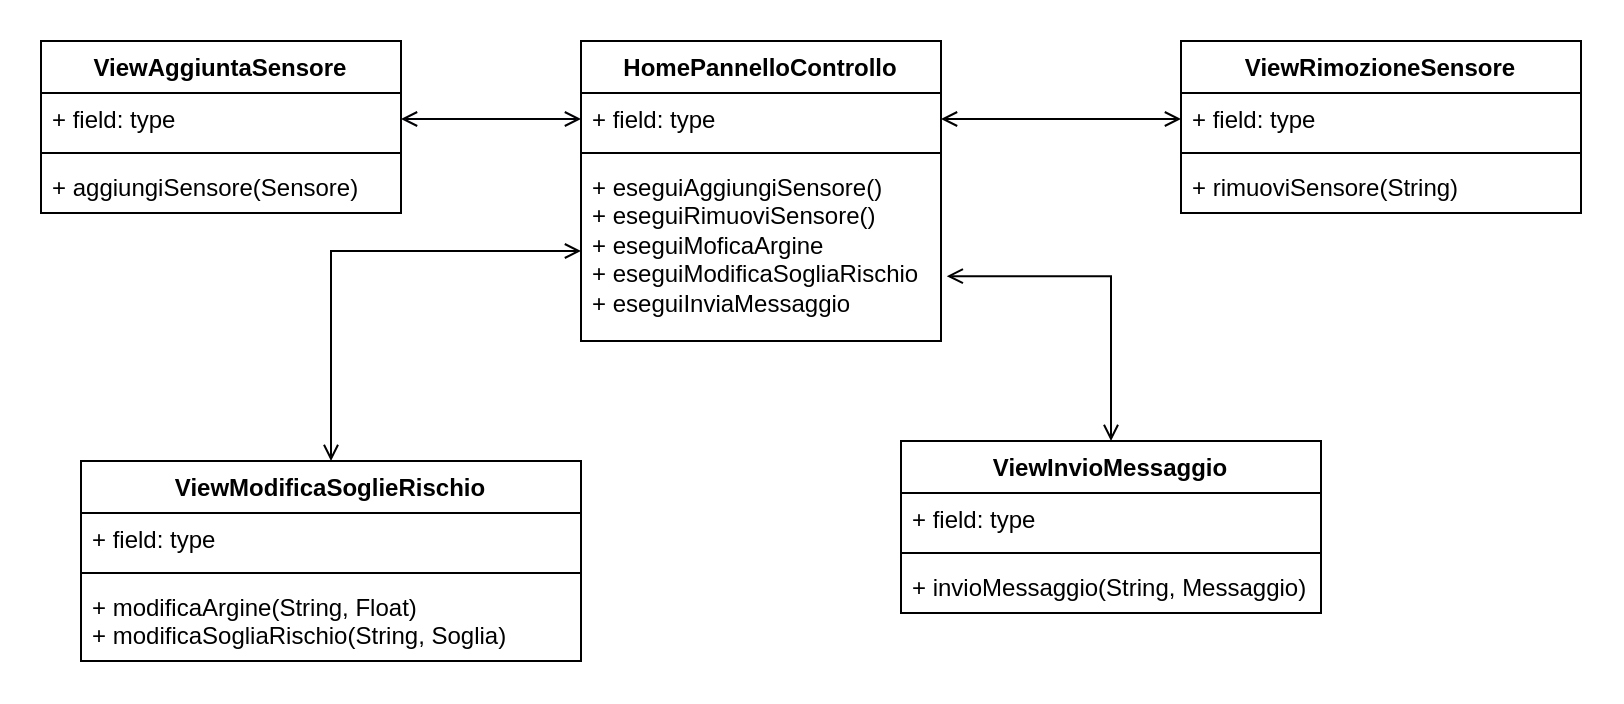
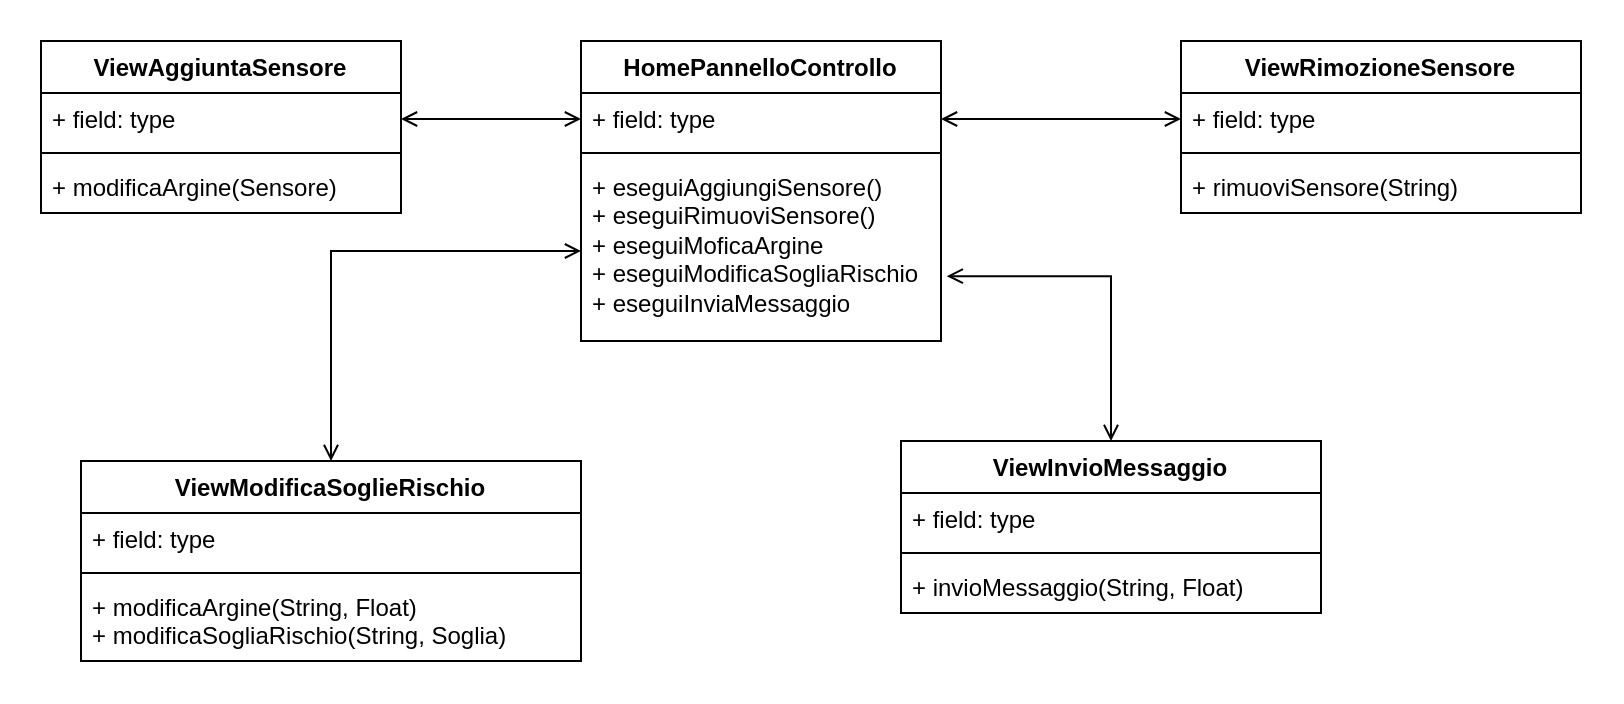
- <mxCell id="13" value="+ aggiungiSensore(Sensore)" style="text;strokeColor=none;fillColor=none;align=left;verticalAlign=top;spacingLeft=4;spacingRight=4;overflow=hidden;rotatable=0;points=[[0,0.5],[1,0.5]];portConstraint=eastwest;whiteSpace=wrap;html=1;" vertex="1" parent="10"><mxGeometry y="60" width="180" height="26" as="geometry" /></mxCell>
+ <mxCell id="13" value="+ modificaArgine(Sensore)" style="text;strokeColor=none;fillColor=none;align=left;verticalAlign=top;spacingLeft=4;spacingRight=4;overflow=hidden;rotatable=0;points=[[0,0.5],[1,0.5]];portConstraint=eastwest;whiteSpace=wrap;html=1;" vertex="1" parent="10"><mxGeometry y="60" width="180" height="26" as="geometry" /></mxCell>
- <mxCell id="22" value="+ invioMessaggio(String, Messaggio)" style="text;strokeColor=none;fillColor=none;align=left;verticalAlign=top;spacingLeft=4;spacingRight=4;overflow=hidden;rotatable=0;points=[[0,0.5],[1,0.5]];portConstraint=eastwest;whiteSpace=wrap;html=1;" vertex="1" parent="19"><mxGeometry y="60" width="210" height="26" as="geometry" /></mxCell>
+ <mxCell id="22" value="+ invioMessaggio(String, Float)" style="text;strokeColor=none;fillColor=none;align=left;verticalAlign=top;spacingLeft=4;spacingRight=4;overflow=hidden;rotatable=0;points=[[0,0.5],[1,0.5]];portConstraint=eastwest;whiteSpace=wrap;html=1;" vertex="1" parent="19"><mxGeometry y="60" width="210" height="26" as="geometry" /></mxCell>
